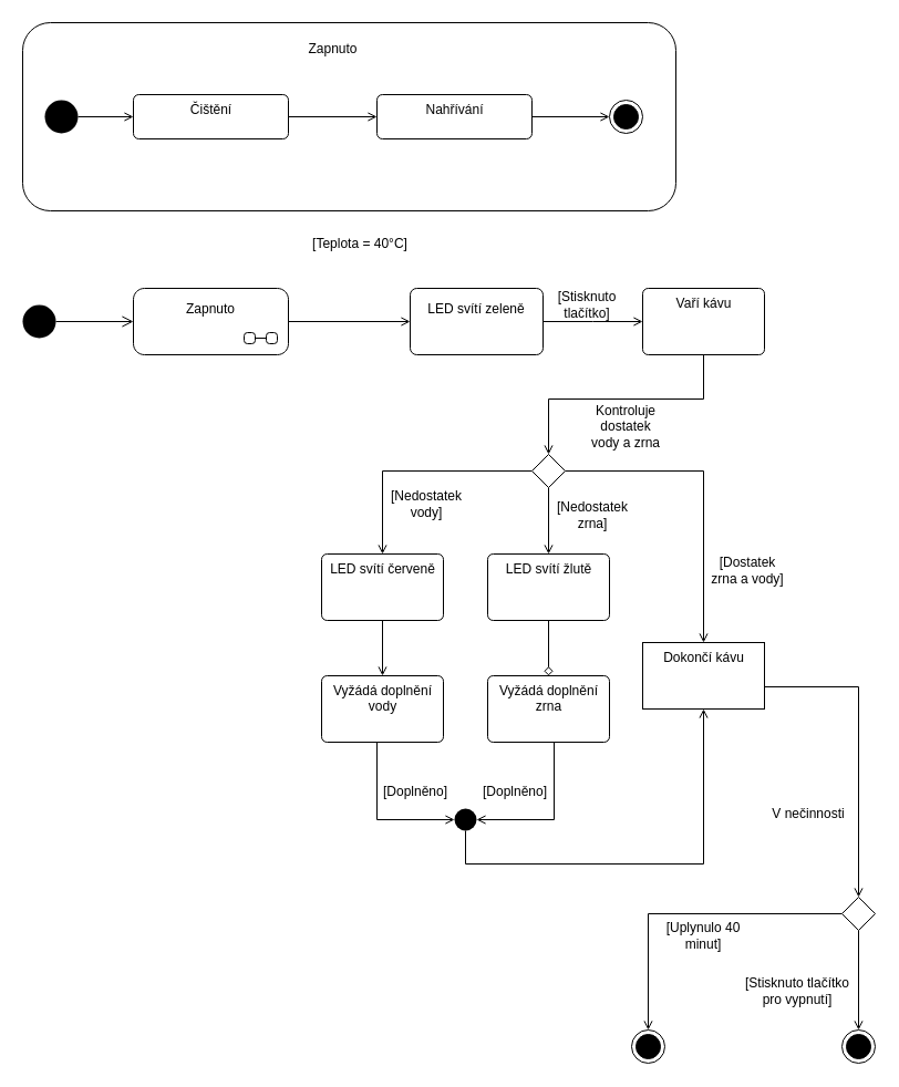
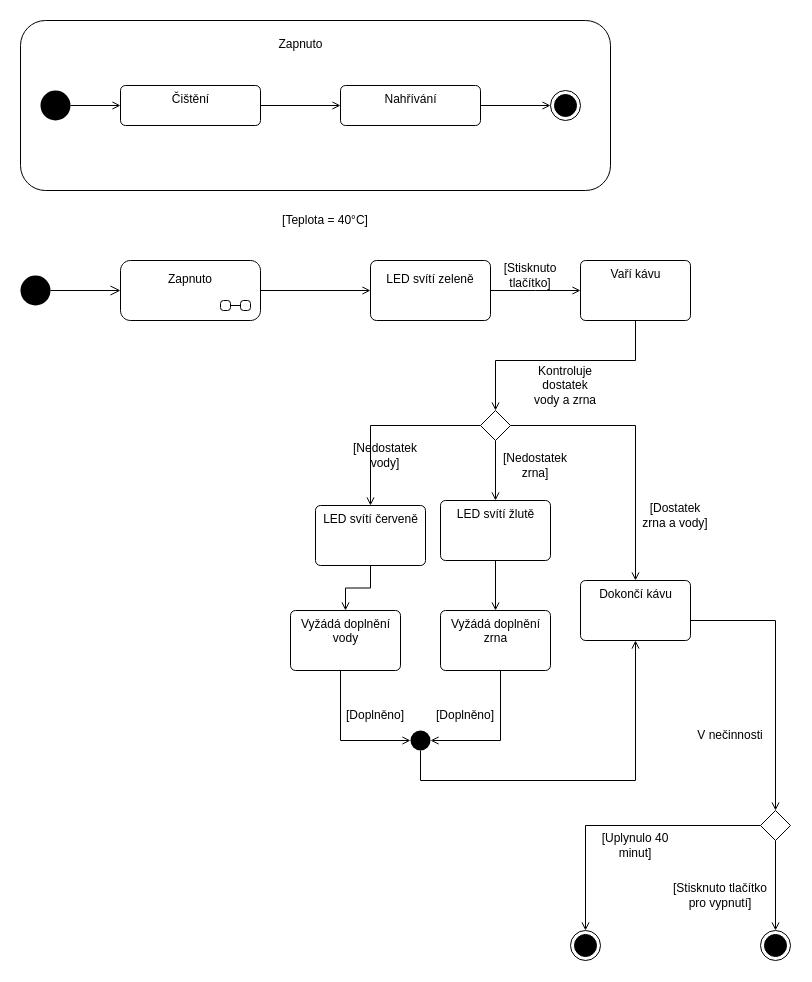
- <mxCell id="30" value="LED svítí červeně" style="html=1;align=center;verticalAlign=top;rounded=1;absoluteArcSize=1;arcSize=10;dashed=0;strokeColor=#000000;" vertex="1" parent="1"><mxGeometry x="290" y="500" width="110" height="60" as="geometry" /></mxCell>
+ <mxCell id="30" value="LED svítí červeně" style="html=1;align=center;verticalAlign=top;rounded=1;absoluteArcSize=1;arcSize=10;dashed=0;strokeColor=#000000;" vertex="1" parent="1"><mxGeometry x="315" y="505" width="110" height="60" as="geometry" /></mxCell>
- <mxCell id="27" value="" style="edgeStyle=orthogonalEdgeStyle;rounded=0;orthogonalLoop=1;jettySize=auto;html=1;endArrow=diamond;endFill=0;strokeColor=#000000;" edge="1" parent="1" source="28" target="39"><mxGeometry relative="1" as="geometry" /></mxCell>
+ <mxCell id="27" value="" style="edgeStyle=orthogonalEdgeStyle;rounded=0;orthogonalLoop=1;jettySize=auto;html=1;endArrow=open;endFill=0;strokeColor=#000000;" edge="1" parent="1" source="28" target="39"><mxGeometry relative="1" as="geometry" /></mxCell>
- <mxCell id="26" value="Dokončí kávu" style="html=1;align=center;verticalAlign=top;absoluteArcSize=1;arcSize=10;dashed=0;strokeColor=#000000;rounded=0;" vertex="1" parent="1"><mxGeometry x="580" y="580" width="110" height="60" as="geometry" /></mxCell>
+ <mxCell id="26" value="Dokončí kávu" style="html=1;align=center;verticalAlign=top;rounded=1;absoluteArcSize=1;arcSize=10;dashed=0;strokeColor=#000000;" vertex="1" parent="1"><mxGeometry x="580" y="580" width="110" height="60" as="geometry" /></mxCell>
